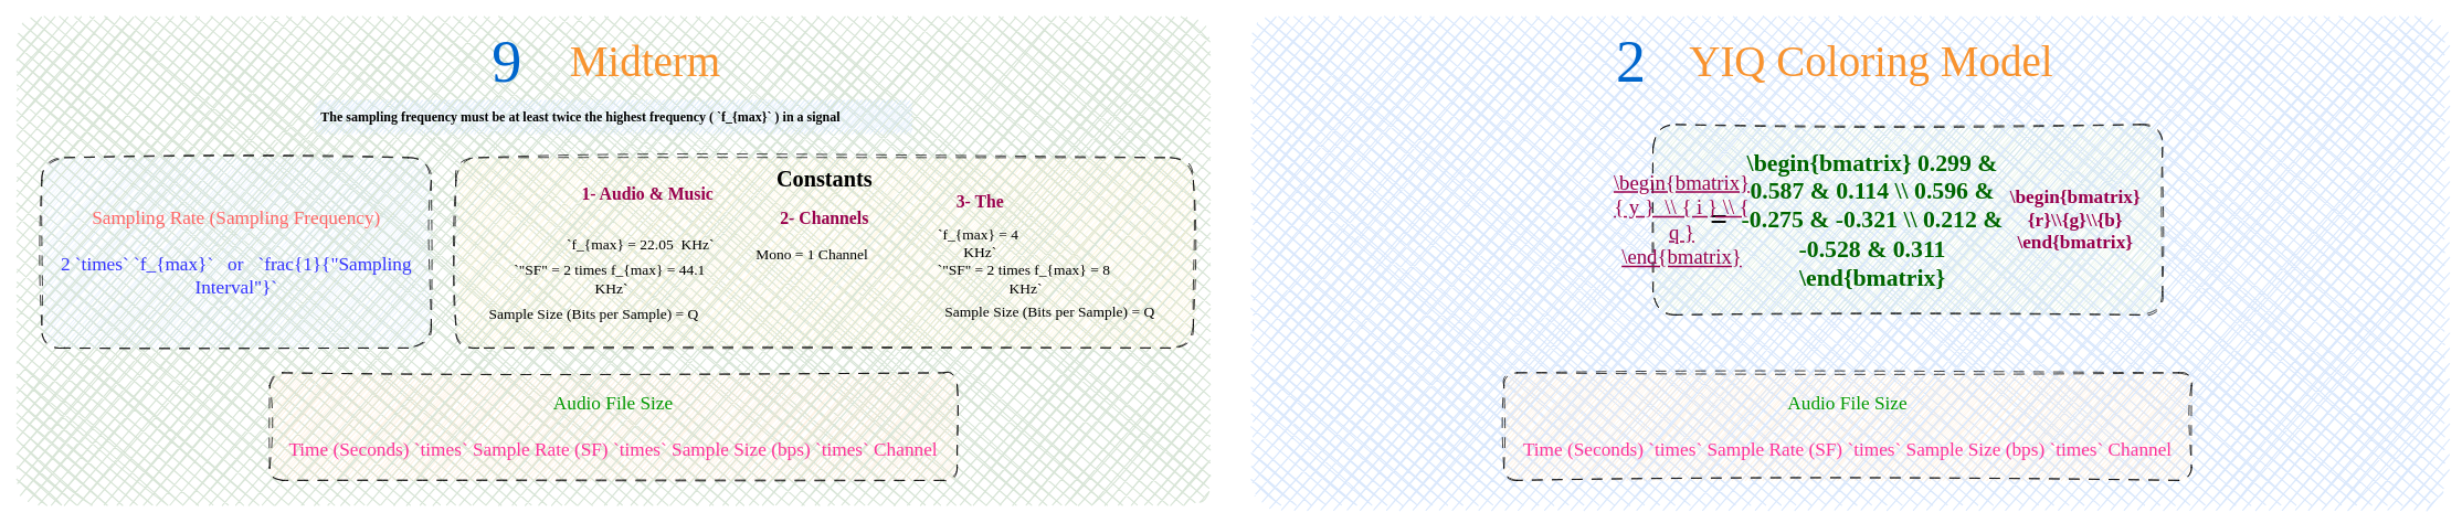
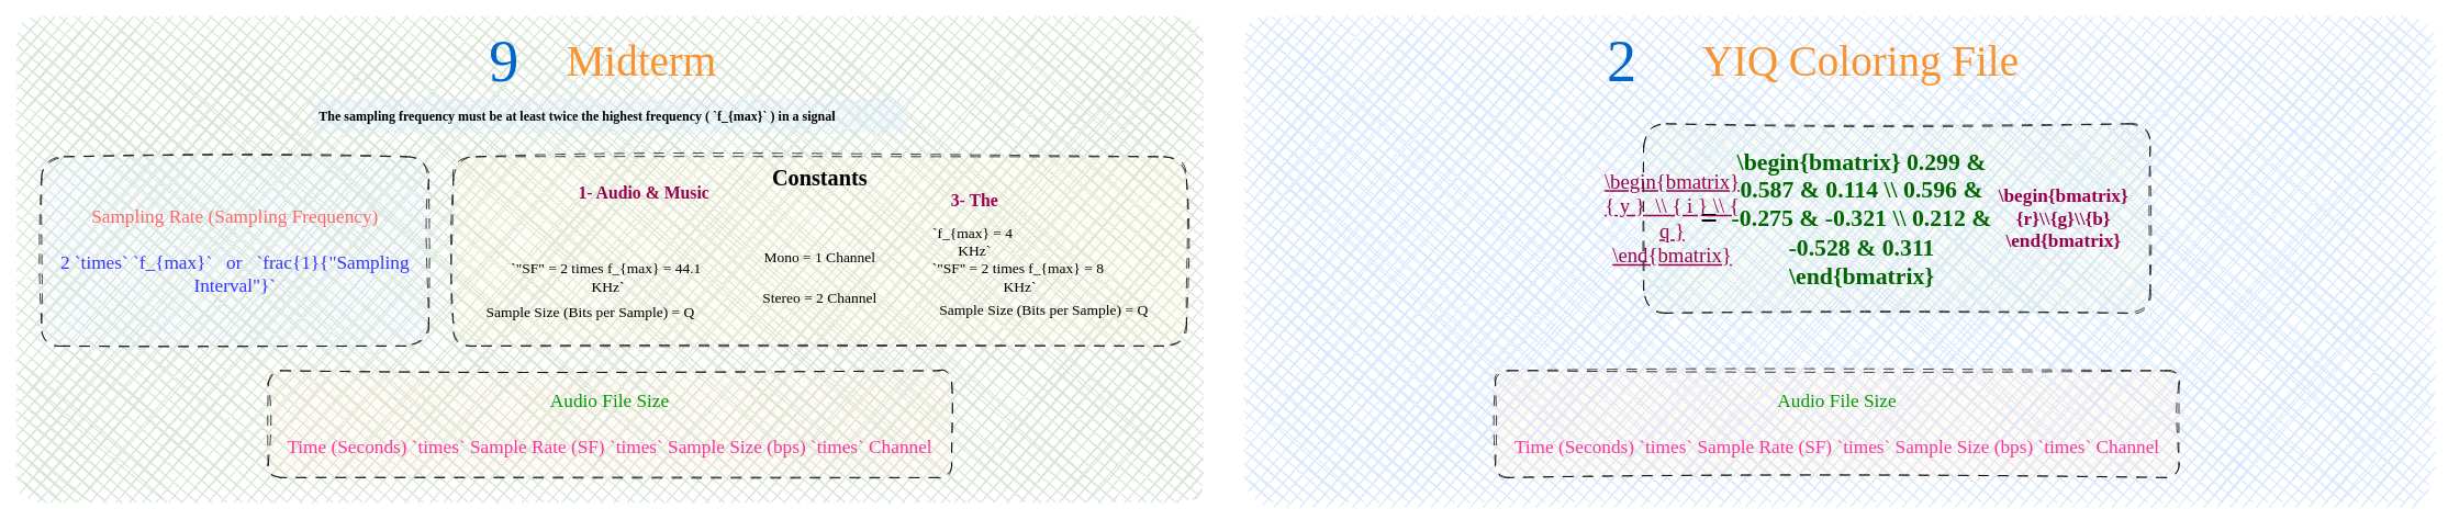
- <mxCell id="22" value="YIQ Coloring Model" style="text;html=1;align=center;verticalAlign=middle;whiteSpace=wrap;rounded=0;fontFamily=Marhey;fontStyle=0;fontSource=https%3A%2F%2Ffonts.googleapis.com%2Fcss%3Ffamily%3DMarhey;fontSize=52;fontColor=#f8932f;" parent="1" vertex="1"><mxGeometry x="1987.14" y="30" width="542.86" height="90" as="geometry" /></mxCell>
+ <mxCell id="22" value="YIQ Coloring File" style="text;html=1;align=center;verticalAlign=middle;whiteSpace=wrap;rounded=0;fontFamily=Marhey;fontStyle=0;fontSource=https%3A%2F%2Ffonts.googleapis.com%2Fcss%3Ffamily%3DMarhey;fontSize=52;fontColor=#f8932f;" parent="1" vertex="1"><mxGeometry x="1987.14" y="30" width="542.86" height="90" as="geometry" /></mxCell>
- <mxCell id="14" value="2- Channels" style="text;html=1;align=center;verticalAlign=middle;whiteSpace=wrap;rounded=0;fontFamily=Marhey;fontStyle=1;fontSize=21;fontColor=#99004D;fontSource=https%3A%2F%2Ffonts.googleapis.com%2Fcss%3Ffamily%3DMarhey;" parent="2" vertex="1"><mxGeometry x="895" y="230" width="160" height="28.57" as="geometry" /></mxCell>
- <mxCell id="11" value="`f_{max} = 22.05&amp;nbsp; KHz`" style="text;html=1;align=center;verticalAlign=middle;whiteSpace=wrap;rounded=0;fontFamily=Comic Sans MS;fontStyle=0;fontSize=18;fontColor=#000000;" parent="2" vertex="1"><mxGeometry x="663" y="260" width="180" height="29.29" as="geometry" /></mxCell>
- <mxCell id="15" value="Mono = 1 Channel" style="text;html=1;align=center;verticalAlign=middle;whiteSpace=wrap;rounded=0;fontFamily=Comic Sans MS;fontStyle=0;fontSize=18;fontColor=#000000;" parent="2" vertex="1"><mxGeometry x="870" y="272.11" width="180" height="29.29" as="geometry" /></mxCell>
+ <mxCell id="15" value="Mono = 1 Channel" style="text;html=1;align=center;verticalAlign=middle;whiteSpace=wrap;rounded=0;fontFamily=Comic Sans MS;fontStyle=0;fontSize=18;fontColor=#000000;" parent="2" vertex="1"><mxGeometry x="885" y="277.11" width="180" height="29.29" as="geometry" /></mxCell>
+ <mxCell id="16" value="Stereo = 2 Channel" style="text;html=1;align=center;verticalAlign=middle;whiteSpace=wrap;rounded=0;fontFamily=Comic Sans MS;fontStyle=0;fontSize=18;fontColor=#000000;" parent="2" vertex="1"><mxGeometry x="885" y="327.46" width="180" height="29.29" as="geometry" /></mxCell>
